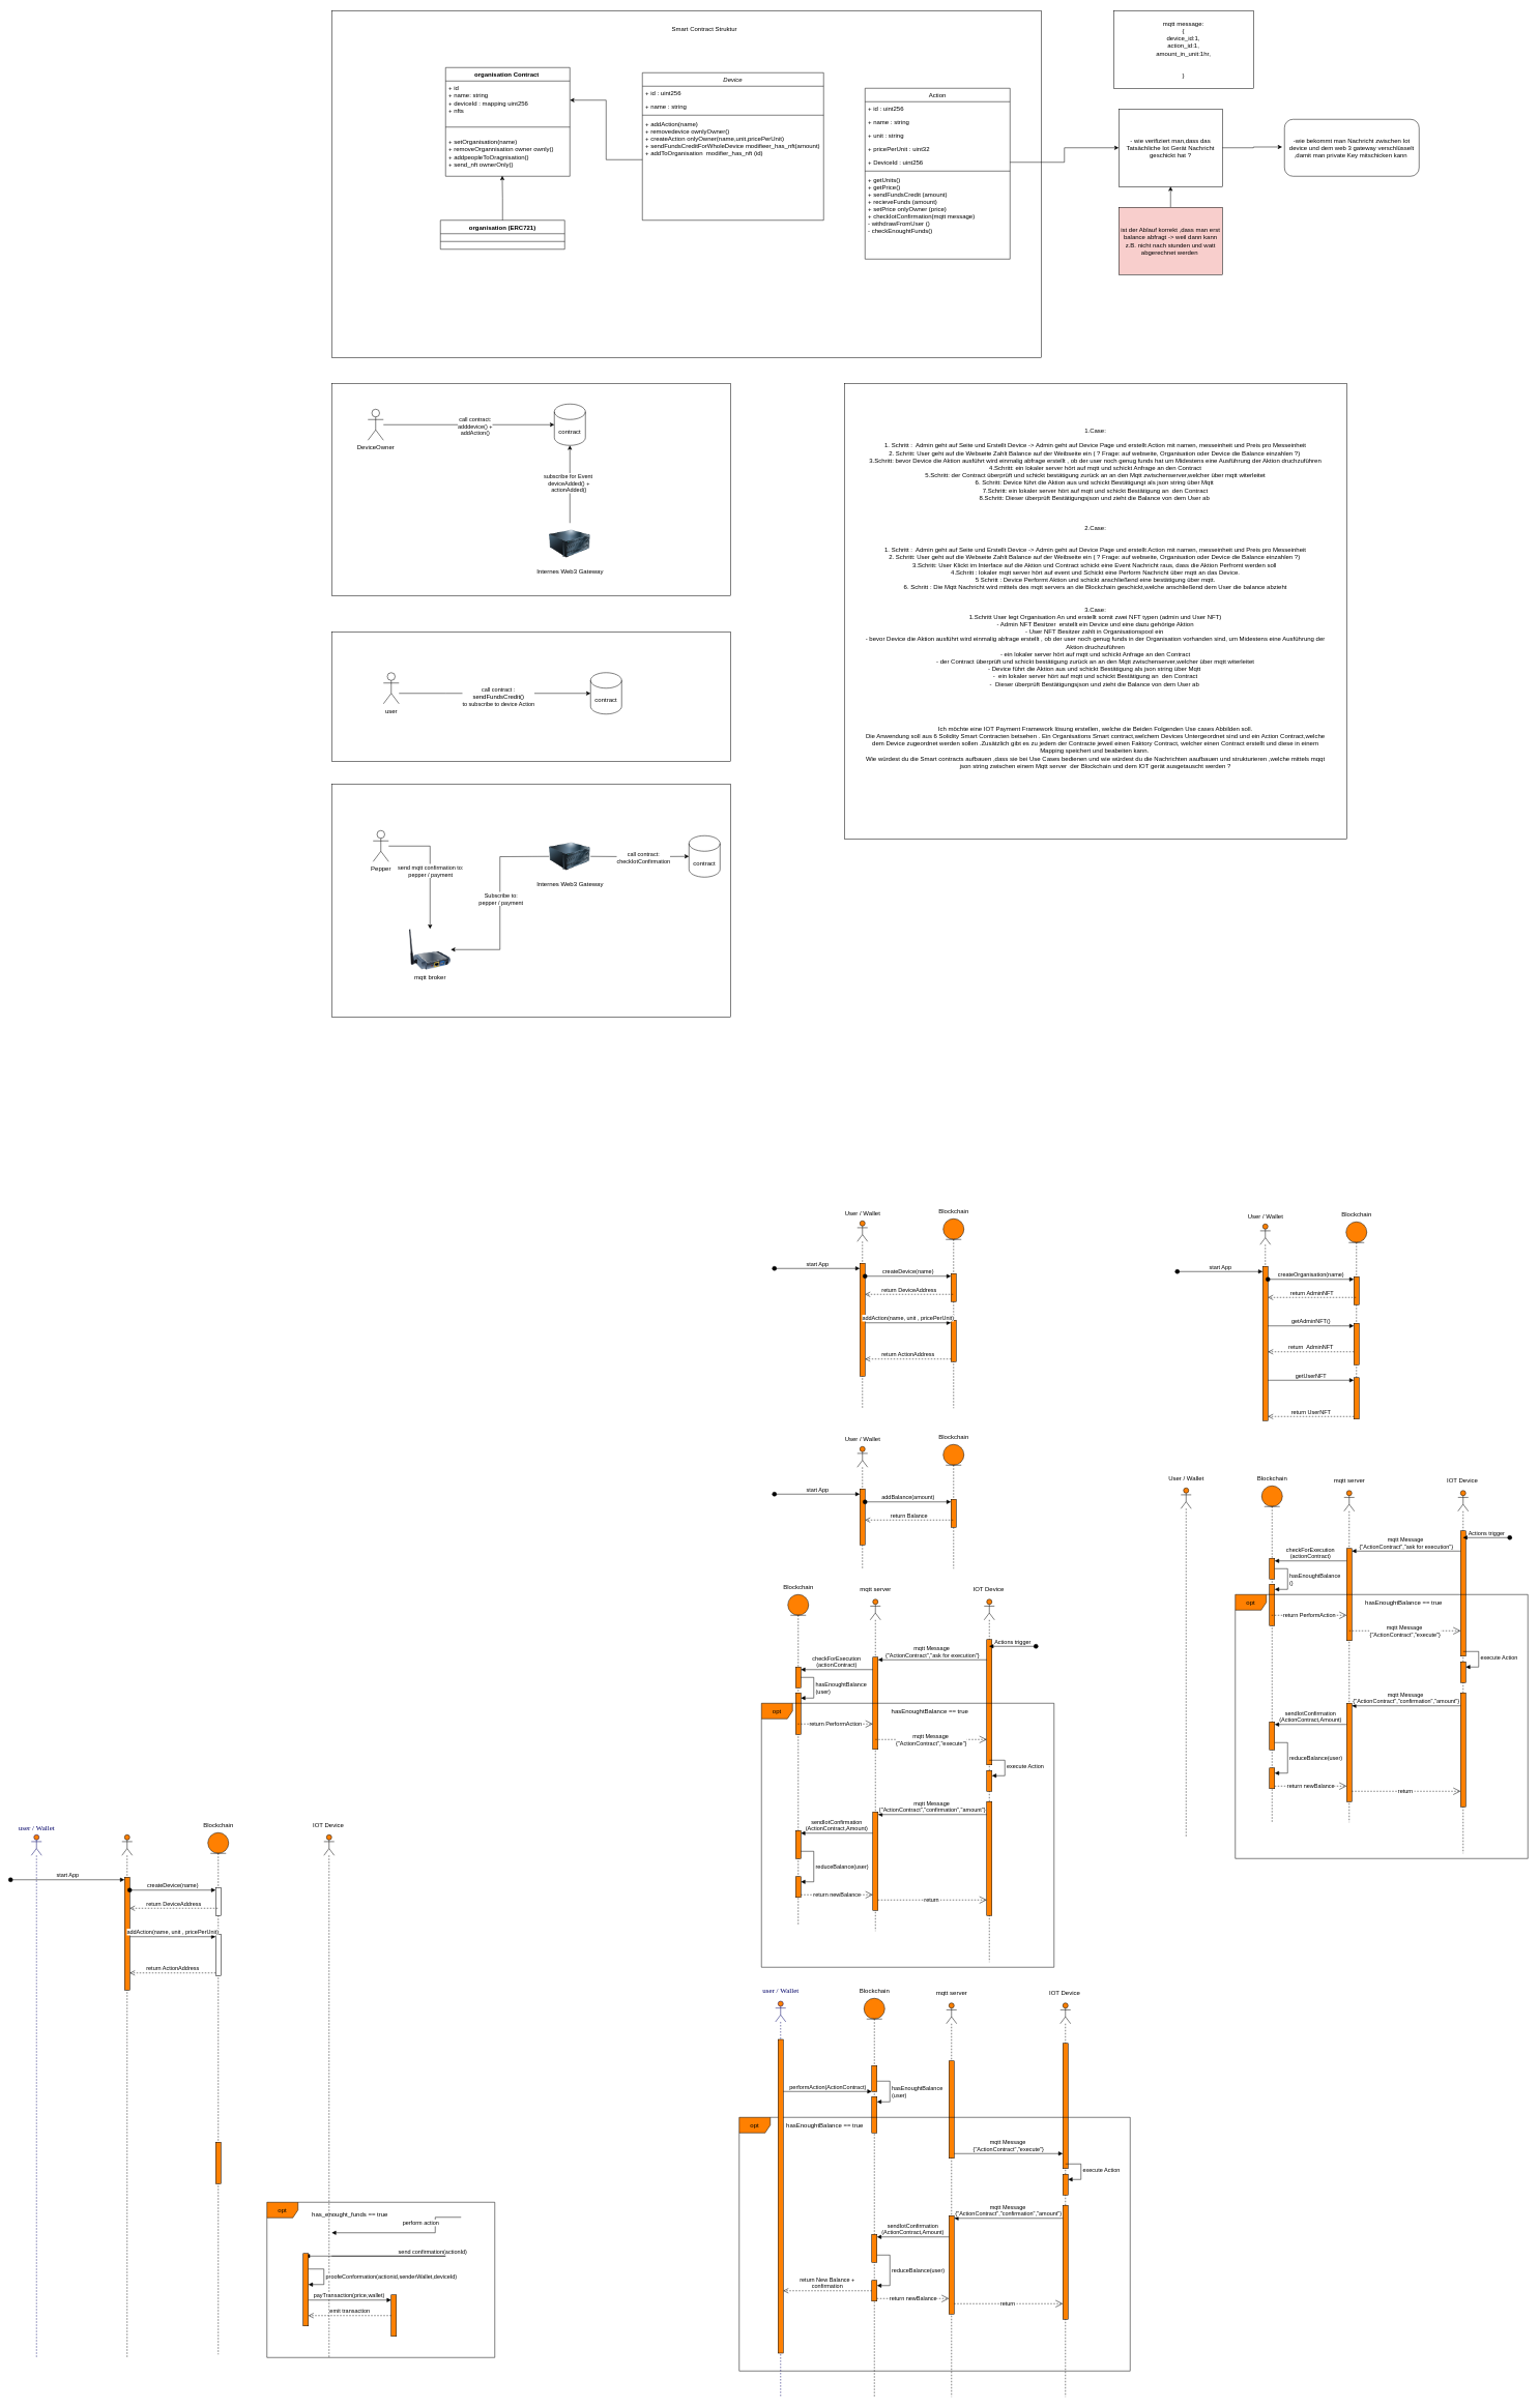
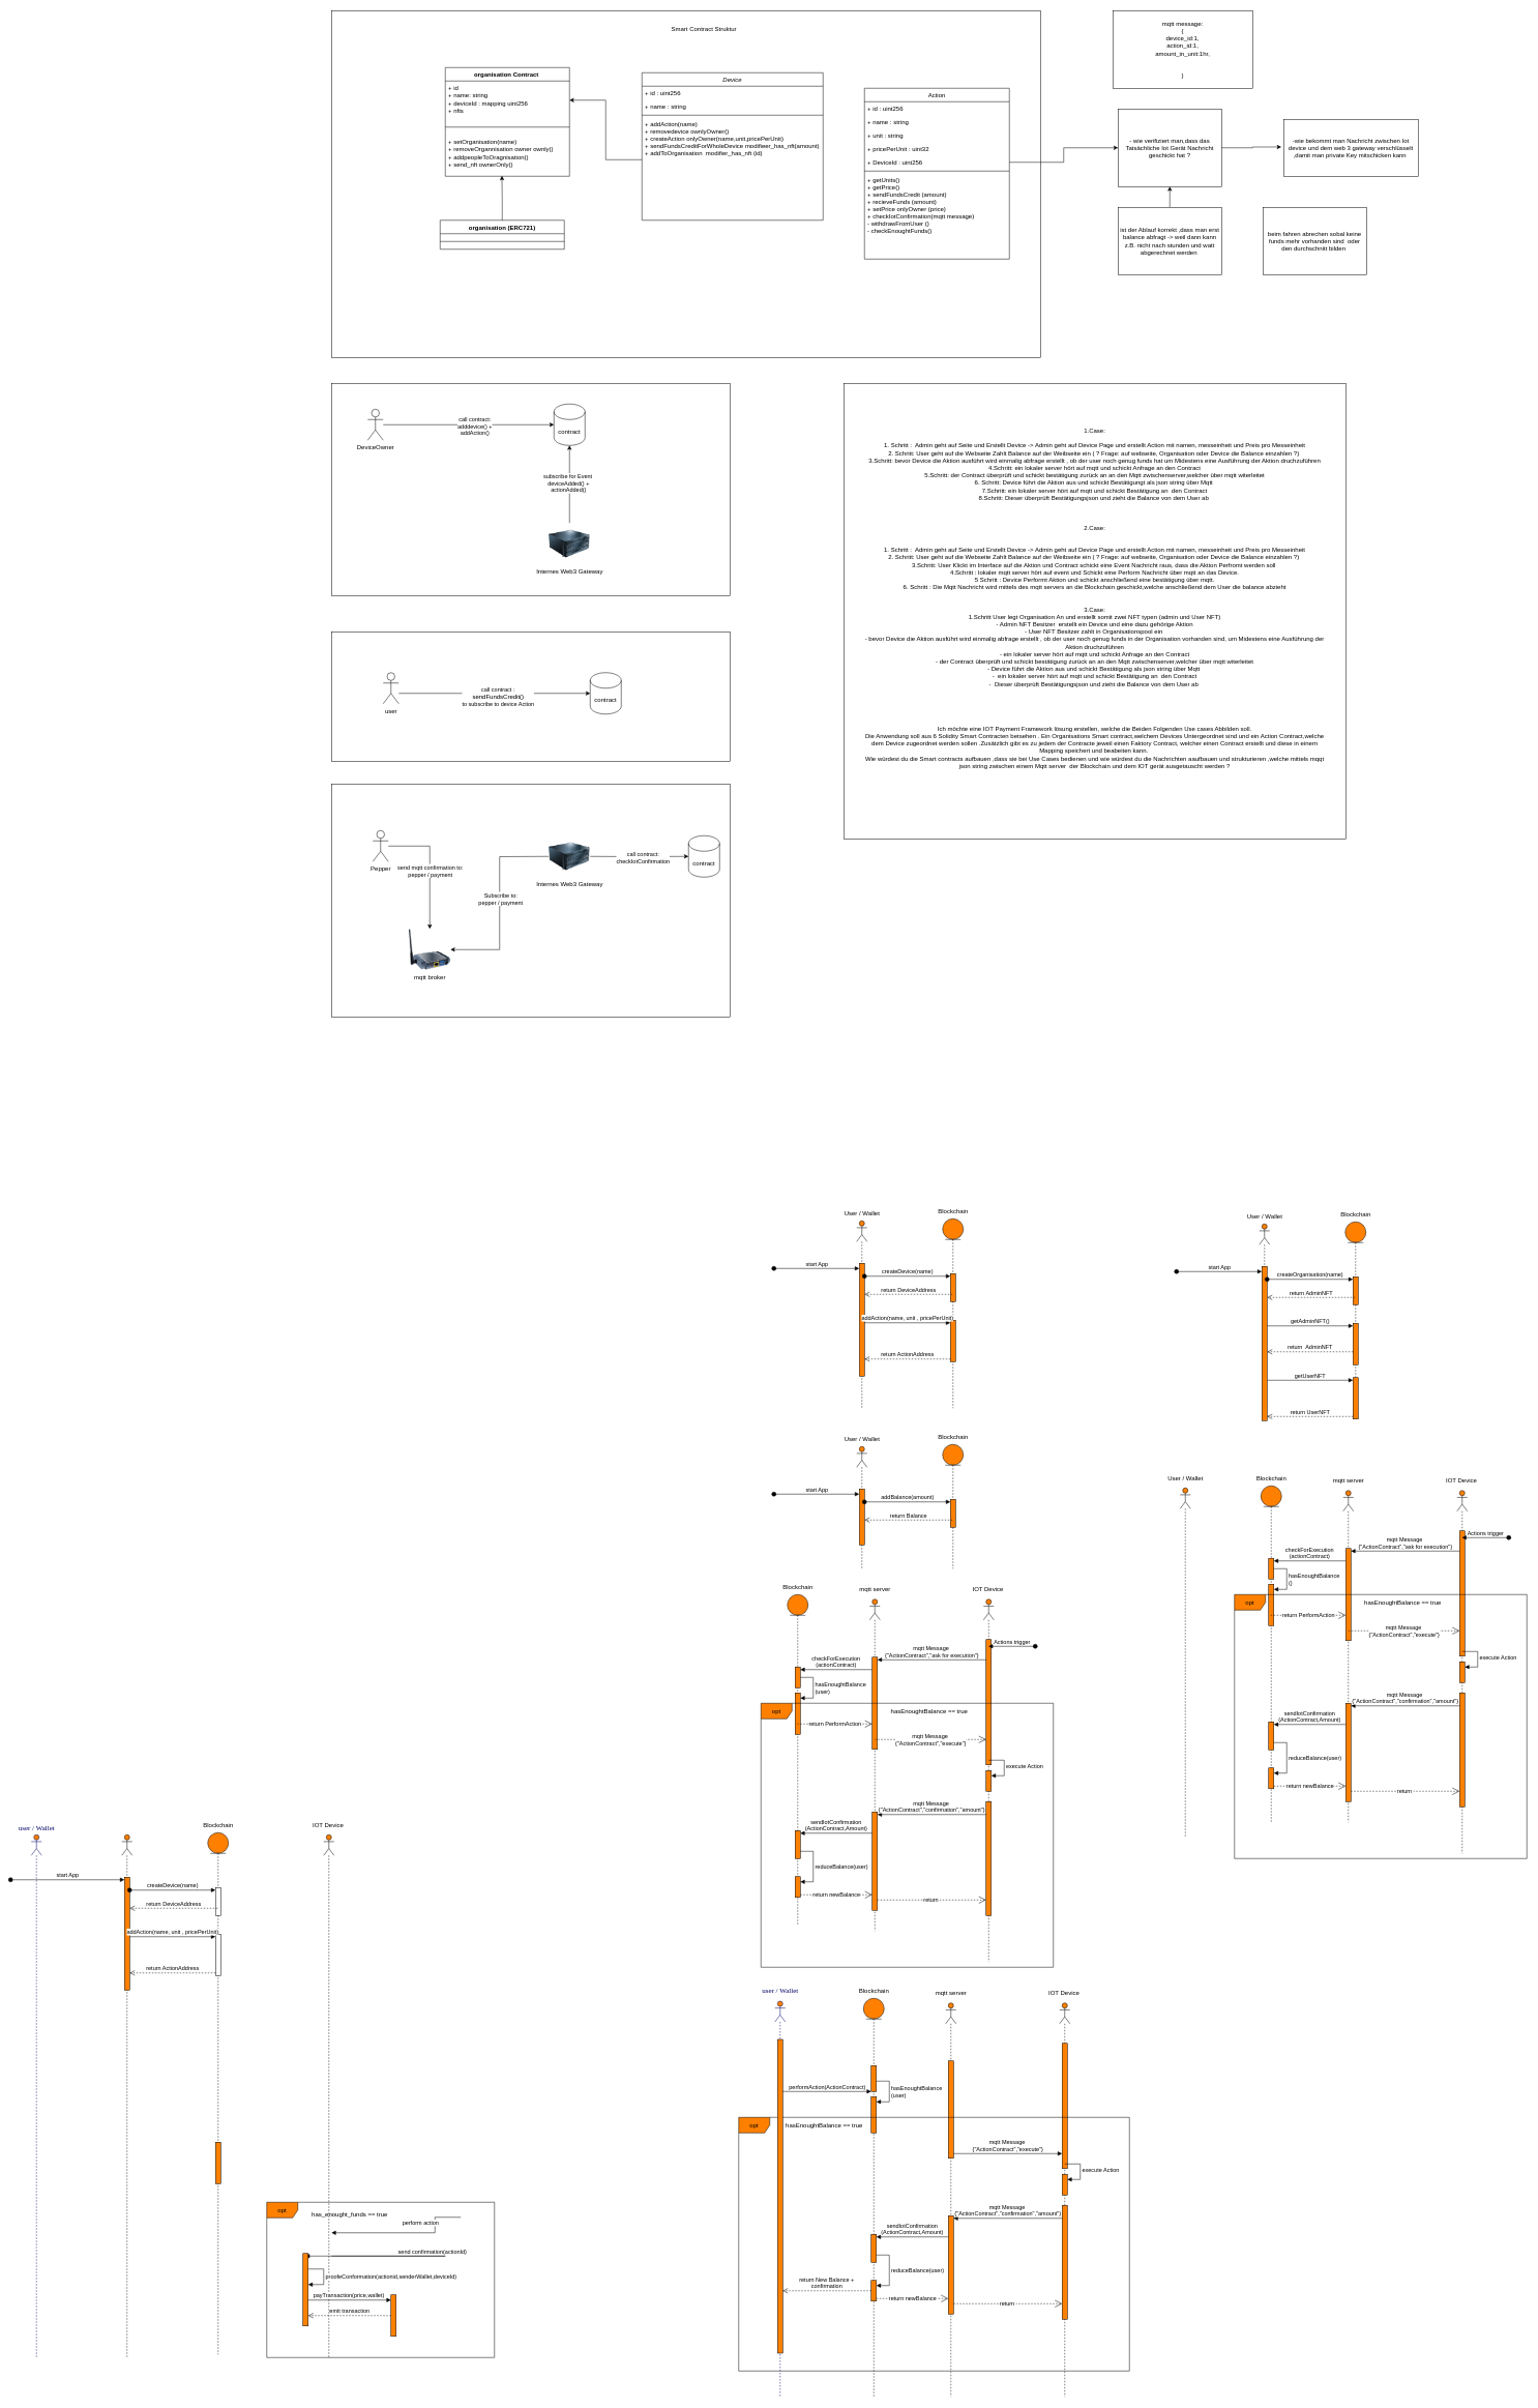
- <mxCell id="38" value="-wie bekommt man Nachricht zwischen Iot device und dem web 3 gateway verschlüsselt ,damit man private Key mitschicken kann&amp;nbsp;" style="whiteSpace=wrap;html=1;rounded=1;" parent="1" vertex="1"><mxGeometry x="2480" y="230" width="260" height="110" as="geometry" /></mxCell>
+ <mxCell id="38" value="-wie bekommt man Nachricht zwischen Iot device und dem web 3 gateway verschlüsselt ,damit man private Key mitschicken kann&amp;nbsp;" style="rounded=0;whiteSpace=wrap;html=1;" parent="1" vertex="1"><mxGeometry x="2480" y="230" width="260" height="110" as="geometry" /></mxCell>
- <mxCell id="46" value="ist der Ablauf korrekt ,dass man erst balance abfragt -&amp;gt; weil dann kann z.B. nicht nach stunden und watt abgerechnet werden&amp;nbsp;" style="rounded=0;whiteSpace=wrap;html=1;fillColor=#f8cecc;" parent="1" vertex="1"><mxGeometry x="2160" y="400" width="200" height="130" as="geometry" /></mxCell>
+ <mxCell id="46" value="ist der Ablauf korrekt ,dass man erst balance abfragt -&amp;gt; weil dann kann z.B. nicht nach stunden und watt abgerechnet werden&amp;nbsp;" style="rounded=0;whiteSpace=wrap;html=1;" parent="1" vertex="1"><mxGeometry x="2160" y="400" width="200" height="130" as="geometry" /></mxCell>
+ <mxCell id="47" value="&lt;div&gt;beim fahren abrechen sobal keine funds mehr vorhanden sind&amp;nbsp; oder den durchschnitt bilden&amp;nbsp;&lt;/div&gt;" style="rounded=0;whiteSpace=wrap;html=1;" parent="1" vertex="1"><mxGeometry x="2440" y="400" width="200" height="130" as="geometry" /></mxCell>
